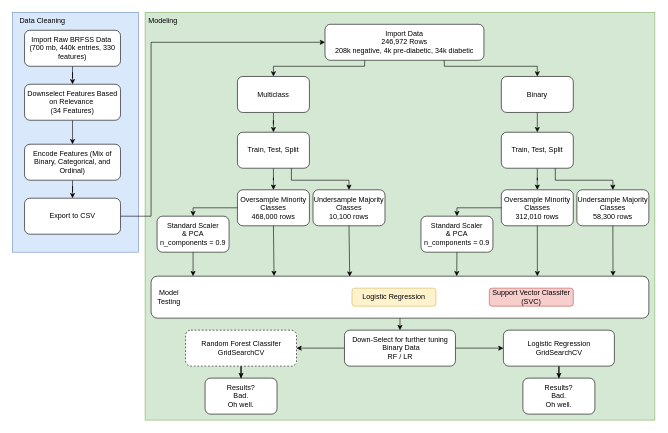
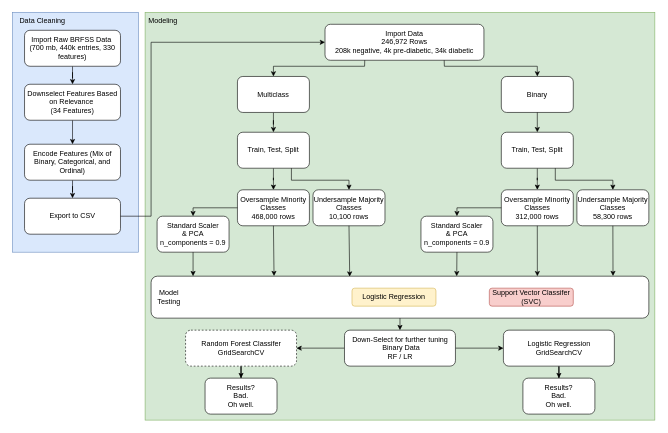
- <mxCell id="22" value="Oversample Minority Classes&lt;br style=&quot;border-color: var(--border-color);&quot;&gt;312,010 rows" style="rounded=1;whiteSpace=wrap;html=1;" vertex="1" parent="1"><mxGeometry x="835" y="316" width="120" height="60" as="geometry" /></mxCell>
+ <mxCell id="22" value="Oversample Minority Classes&lt;br style=&quot;border-color: var(--border-color);&quot;&gt;312,000 rows" style="rounded=1;whiteSpace=wrap;html=1;" vertex="1" parent="1"><mxGeometry x="835" y="316" width="120" height="60" as="geometry" /></mxCell>
